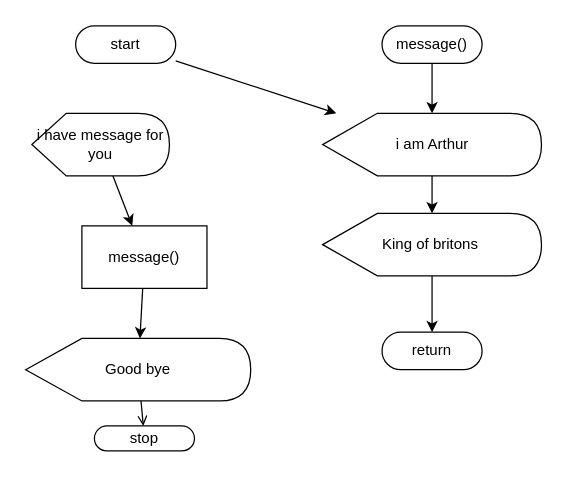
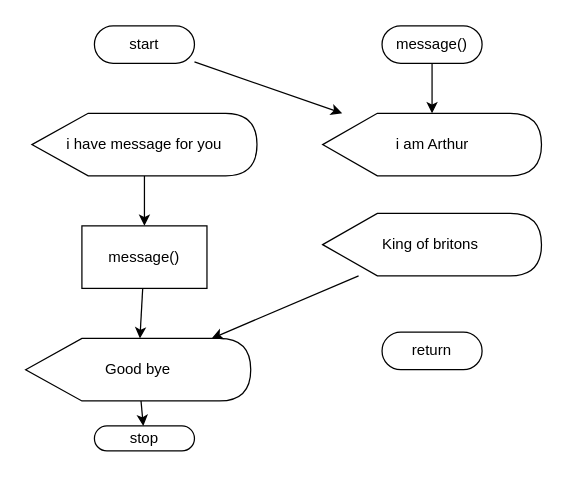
- <mxCell id="3" value="start" style="html=1;dashed=0;whiteSpace=wrap;shape=mxgraph.dfd.start" vertex="1" parent="1"><mxGeometry x="60" y="20" width="80" height="30" as="geometry" /></mxCell>
+ <mxCell id="3" value="start" style="html=1;dashed=0;whiteSpace=wrap;shape=mxgraph.dfd.start" vertex="1" parent="1"><mxGeometry x="75" y="20" width="80" height="30" as="geometry" /></mxCell>
- <mxCell id="6" value="i have message for you" style="shape=display;whiteSpace=wrap;html=1;" vertex="1" parent="1"><mxGeometry x="25" y="90" width="110" height="50" as="geometry" /></mxCell>
+ <mxCell id="6" value="i have message for you" style="shape=display;whiteSpace=wrap;html=1;" vertex="1" parent="1"><mxGeometry x="25" y="90" width="180" height="50" as="geometry" /></mxCell>
- <mxCell id="13" value="" style="edgeStyle=none;html=1;" edge="1" parent="1" source="14" target="16"><mxGeometry relative="1" as="geometry" /></mxCell>
- <mxCell id="15" value="" style="edgeStyle=none;html=1;" edge="1" parent="1" source="16" target="17"><mxGeometry relative="1" as="geometry" /></mxCell>
+ <mxCell id="15" value="" style="edgeStyle=none;html=1;" edge="1" parent="1" source="16" target="10"><mxGeometry relative="1" as="geometry" /></mxCell>
- <mxCell id="9" value="" style="edgeStyle=none;html=1;endArrow=open;" edge="1" parent="1" source="10" target="4"><mxGeometry relative="1" as="geometry" /></mxCell>
+ <mxCell id="9" value="" style="edgeStyle=none;html=1;" edge="1" parent="1" source="10" target="4"><mxGeometry relative="1" as="geometry" /></mxCell>
